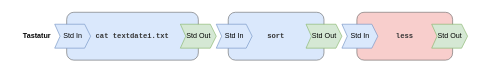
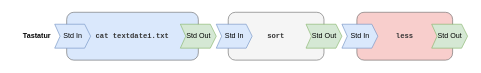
- <mxCell id="7" value="sort" style="rounded=1;whiteSpace=wrap;html=1;fontFamily=Courier New;fontStyle=1;fillColor=#dae8fc;strokeColor=#666666;fontColor=#333333;" vertex="1" parent="6"><mxGeometry x="20" width="160" height="80" as="geometry" /></mxCell>
+ <mxCell id="7" value="sort" style="rounded=1;whiteSpace=wrap;html=1;fontFamily=Courier New;fontStyle=1;fillColor=#f5f5f5;strokeColor=#666666;fontColor=#333333;" vertex="1" parent="6"><mxGeometry x="20" width="160" height="80" as="geometry" /></mxCell>
